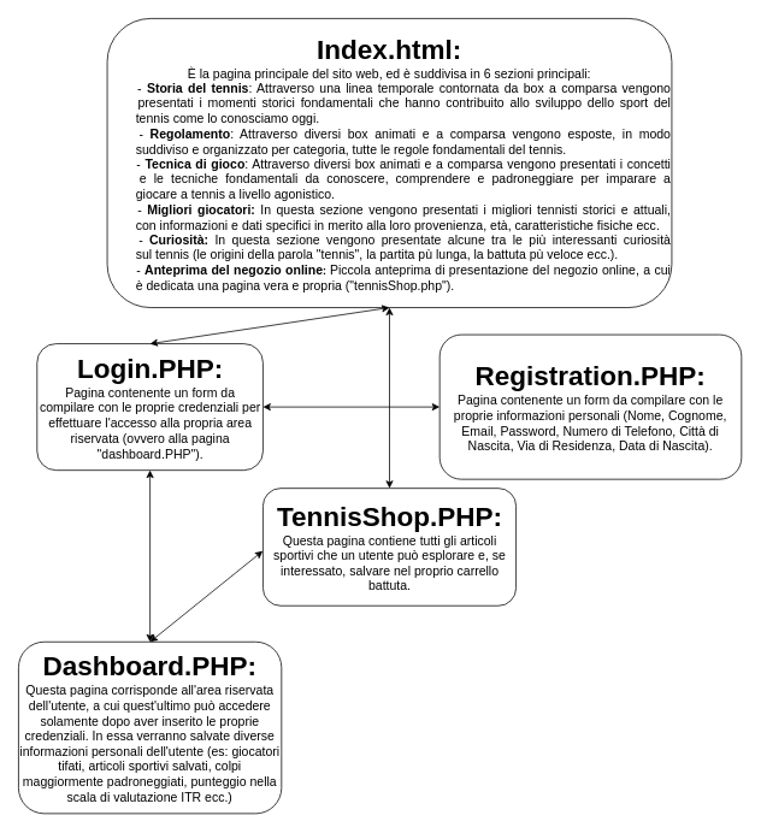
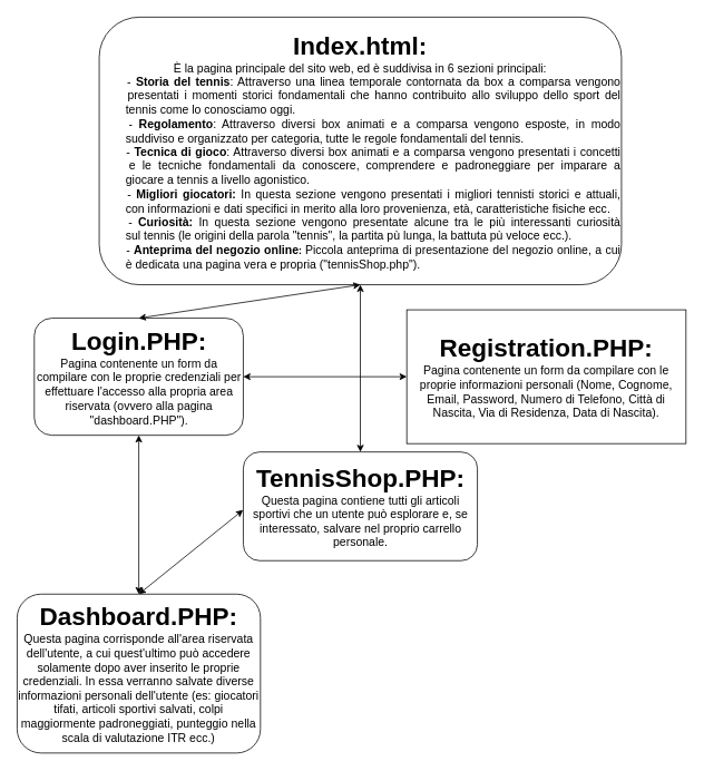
- <mxCell id="4" value="&lt;font style=&quot;&quot;&gt;&lt;span style=&quot;font-weight: bold; font-size: 30px;&quot;&gt;Registration.PHP:&lt;/span&gt;&lt;br&gt;&lt;font style=&quot;font-size: 14px;&quot;&gt;Pagina contenente un form da compilare con le proprie informazioni personali (Nome, Cognome, Email, Password, Numero di Telefono, Città di Nascita, Via di Residenza, Data di Nascita).&lt;/font&gt;&lt;br&gt;&lt;/font&gt;" style="rounded=1;whiteSpace=wrap;html=1;" vertex="1" parent="1"><mxGeometry x="486" y="370" width="334" height="160" as="geometry" /></mxCell>
+ <mxCell id="4" value="&lt;font style=&quot;&quot;&gt;&lt;span style=&quot;font-weight: bold; font-size: 30px;&quot;&gt;Registration.PHP:&lt;/span&gt;&lt;br&gt;&lt;font style=&quot;font-size: 14px;&quot;&gt;Pagina contenente un form da compilare con le proprie informazioni personali (Nome, Cognome, Email, Password, Numero di Telefono, Città di Nascita, Via di Residenza, Data di Nascita).&lt;/font&gt;&lt;br&gt;&lt;/font&gt;" style="whiteSpace=wrap;html=1;rounded=0;" vertex="1" parent="1"><mxGeometry x="486" y="370" width="334" height="160" as="geometry" /></mxCell>
- <mxCell id="5" value="&lt;font style=&quot;&quot;&gt;&lt;b style=&quot;font-size: 30px;&quot;&gt;TennisShop.PHP:&lt;/b&gt;&lt;br&gt;&lt;font style=&quot;font-size: 14px;&quot;&gt;Questa pagina contiene tutti gli articoli sportivi che un utente può esplorare e, se interessato, salvare nel proprio carrello battuta.&lt;/font&gt;&lt;br&gt;&lt;/font&gt;" style="rounded=1;whiteSpace=wrap;html=1;" vertex="1" parent="1"><mxGeometry x="290.5" y="540" width="280" height="130" as="geometry" /></mxCell>
+ <mxCell id="5" value="&lt;font style=&quot;&quot;&gt;&lt;b style=&quot;font-size: 30px;&quot;&gt;TennisShop.PHP:&lt;/b&gt;&lt;br&gt;&lt;font style=&quot;font-size: 14px;&quot;&gt;Questa pagina contiene tutti gli articoli sportivi che un utente può esplorare e, se interessato, salvare nel proprio carrello personale.&lt;/font&gt;&lt;br&gt;&lt;/font&gt;" style="rounded=1;whiteSpace=wrap;html=1;" vertex="1" parent="1"><mxGeometry x="290.5" y="540" width="280" height="130" as="geometry" /></mxCell>
